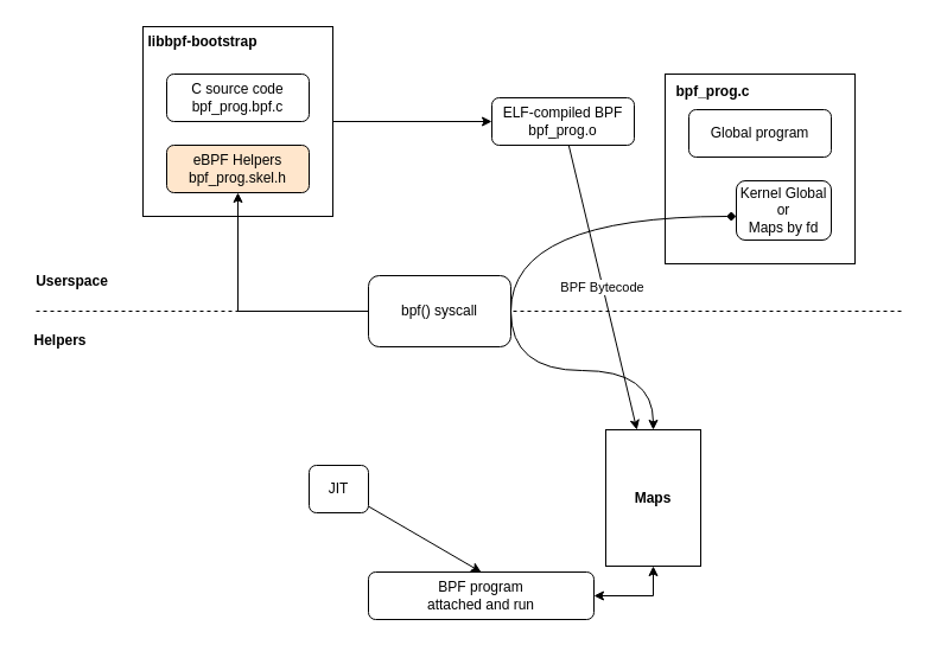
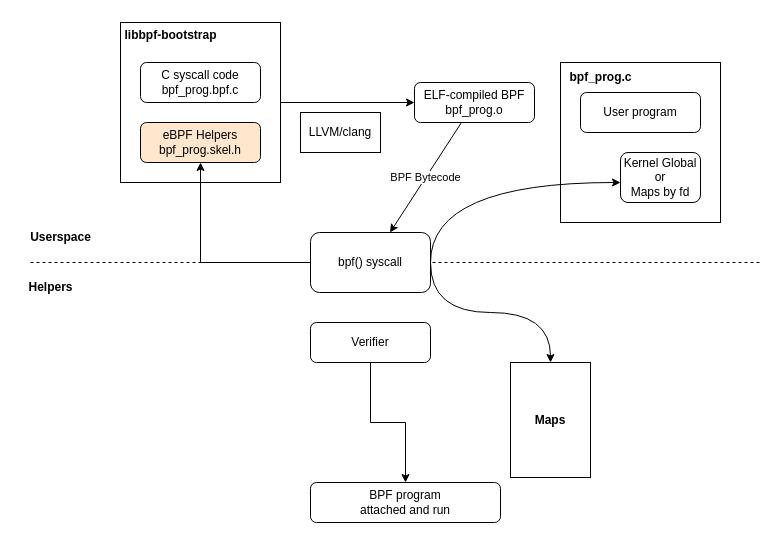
- <mxCell id="5" value="C source code&lt;br&gt;bpf_prog.bpf.c" style="rounded=1;whiteSpace=wrap;html=1;fontSize=12;glass=0;strokeWidth=1;shadow=0;" parent="1" vertex="1"><mxGeometry x="140" y="62" width="120" height="40" as="geometry" /></mxCell>
+ <mxCell id="5" value="C syscall code&lt;br&gt;bpf_prog.bpf.c" style="rounded=1;whiteSpace=wrap;html=1;fontSize=12;glass=0;strokeWidth=1;shadow=0;" parent="1" vertex="1"><mxGeometry x="140" y="62" width="120" height="40" as="geometry" /></mxCell>
- <mxCell id="21" value="Global program" style="rounded=1;whiteSpace=wrap;html=1;fontSize=12;glass=0;strokeWidth=1;shadow=0;" parent="1" vertex="1"><mxGeometry x="580" y="92" width="120" height="40" as="geometry" /></mxCell>
+ <mxCell id="21" value="User program" style="rounded=1;whiteSpace=wrap;html=1;fontSize=12;glass=0;strokeWidth=1;shadow=0;" parent="1" vertex="1"><mxGeometry x="580" y="92" width="120" height="40" as="geometry" /></mxCell>
+ <mxCell id="10" value="LLVM/clang" style="rounded=0;whiteSpace=wrap;html=1;" parent="1" vertex="1"><mxGeometry x="300" y="112" width="80" height="40" as="geometry" /></mxCell>
- <mxCell id="22" style="edgeStyle=orthogonalEdgeStyle;rounded=0;orthogonalLoop=1;jettySize=auto;html=1;curved=1;exitX=1;exitY=0.5;exitDx=0;exitDy=0;endArrow=diamond;" parent="1" source="12" target="23" edge="1"><mxGeometry relative="1" as="geometry"><Array as="points"><mxPoint x="430" y="182" /></Array></mxGeometry></mxCell>
+ <mxCell id="22" style="edgeStyle=orthogonalEdgeStyle;rounded=0;orthogonalLoop=1;jettySize=auto;html=1;curved=1;exitX=1;exitY=0.5;exitDx=0;exitDy=0;" parent="1" source="12" target="23" edge="1"><mxGeometry relative="1" as="geometry"><Array as="points"><mxPoint x="430" y="182" /></Array></mxGeometry></mxCell>
- <mxCell id="8" value="BPF Bytecode" style="rounded=0;orthogonalLoop=1;jettySize=auto;html=1;" parent="1" source="9" target="20" edge="1"><mxGeometry relative="1" as="geometry" /></mxCell>
+ <mxCell id="8" value="BPF Bytecode" style="rounded=0;orthogonalLoop=1;jettySize=auto;html=1;" parent="1" source="9" target="12" edge="1"><mxGeometry relative="1" as="geometry" /></mxCell>
+ <mxCell id="14" value="Verifier" style="rounded=1;whiteSpace=wrap;html=1;" parent="1" vertex="1"><mxGeometry x="310" y="322" width="120" height="40" as="geometry" /></mxCell>
- <mxCell id="18" value="JIT" style="rounded=1;whiteSpace=wrap;html=1;" parent="1" vertex="1"><mxGeometry x="260" y="392" width="50" height="40" as="geometry" /></mxCell>
+ <mxCell id="13" style="edgeStyle=orthogonalEdgeStyle;rounded=0;orthogonalLoop=1;jettySize=auto;html=1;" parent="1" source="14" target="16" edge="1"><mxGeometry relative="1" as="geometry" /></mxCell>
- <mxCell id="17" style="rounded=0;orthogonalLoop=1;jettySize=auto;html=1;entryX=0.5;entryY=0;entryDx=0;entryDy=0;" parent="1" source="18" target="16" edge="1"><mxGeometry relative="1" as="geometry" /></mxCell>
- <mxCell id="15" style="edgeStyle=orthogonalEdgeStyle;rounded=0;orthogonalLoop=1;jettySize=auto;html=1;entryX=0.5;entryY=1;entryDx=0;entryDy=0;startArrow=classic;startFill=1;" parent="1" source="16" target="20" edge="1"><mxGeometry relative="1" as="geometry" /></mxCell>
